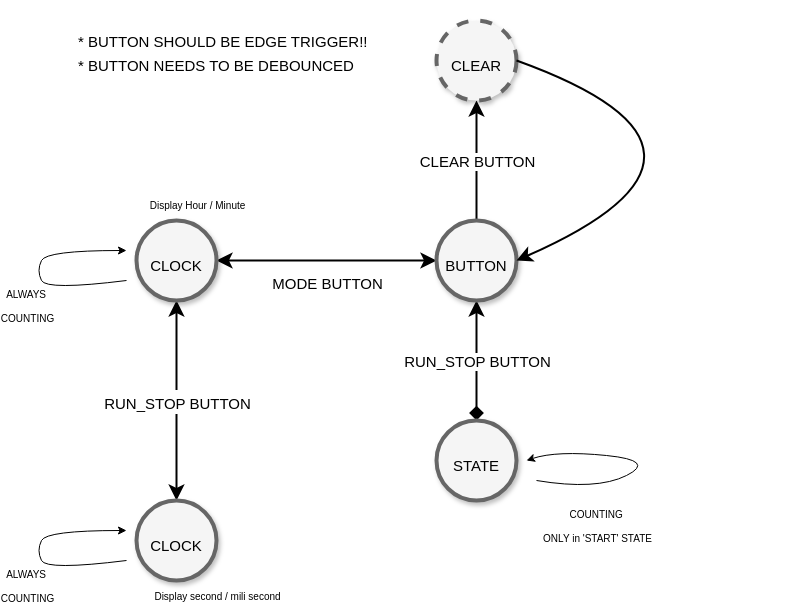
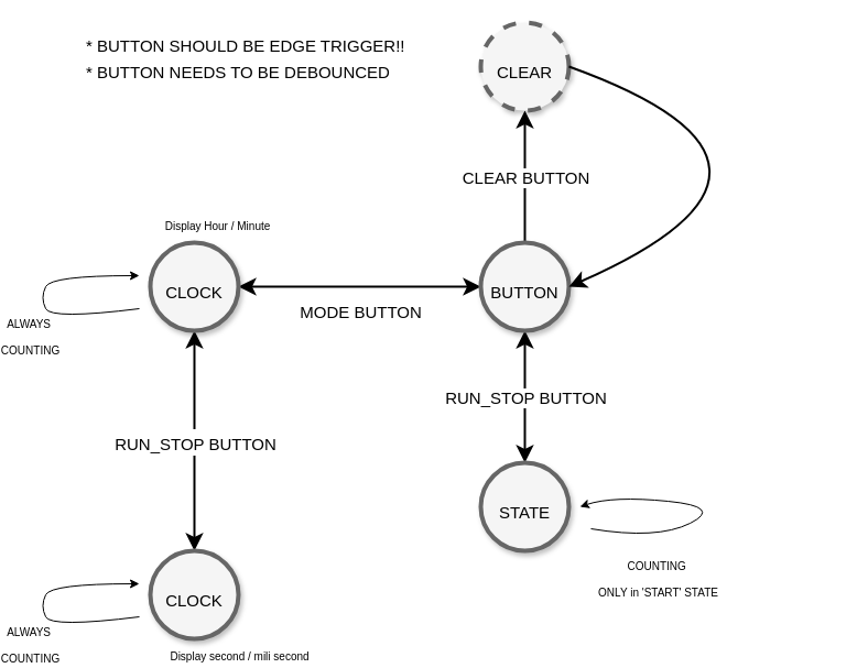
- <mxCell id="13" style="edgeStyle=none;curved=1;html=1;startSize=10;endFill=1;endSize=10;strokeWidth=2;fontSize=12;startArrow=classic;startFill=1;endArrow=diamond;" parent="1" source="17" target="20" edge="1"><mxGeometry relative="1" as="geometry" /></mxCell>
+ <mxCell id="13" style="edgeStyle=none;curved=1;html=1;startSize=10;endFill=1;endSize=10;strokeWidth=2;fontSize=12;startArrow=classic;startFill=1;" parent="1" source="17" target="20" edge="1"><mxGeometry relative="1" as="geometry" /></mxCell>
